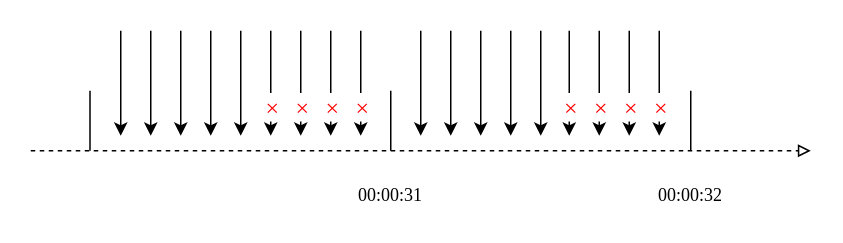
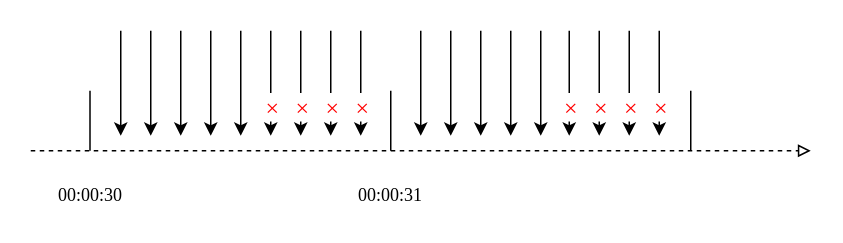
+ <mxCell id="3" value="00:00:30" style="text;html=1;strokeColor=none;fillColor=none;align=center;verticalAlign=middle;whiteSpace=wrap;rounded=0;fontFamily=Times New Roman;" parent="1" vertex="1"><mxGeometry x="40" y="120" width="40" height="20" as="geometry" /></mxCell>
- <mxCell id="8" value="00:00:32" style="text;html=1;strokeColor=none;fillColor=none;align=center;verticalAlign=middle;whiteSpace=wrap;rounded=0;fontFamily=Times New Roman;" parent="1" vertex="1"><mxGeometry x="440" y="120" width="40" height="20" as="geometry" /></mxCell>
